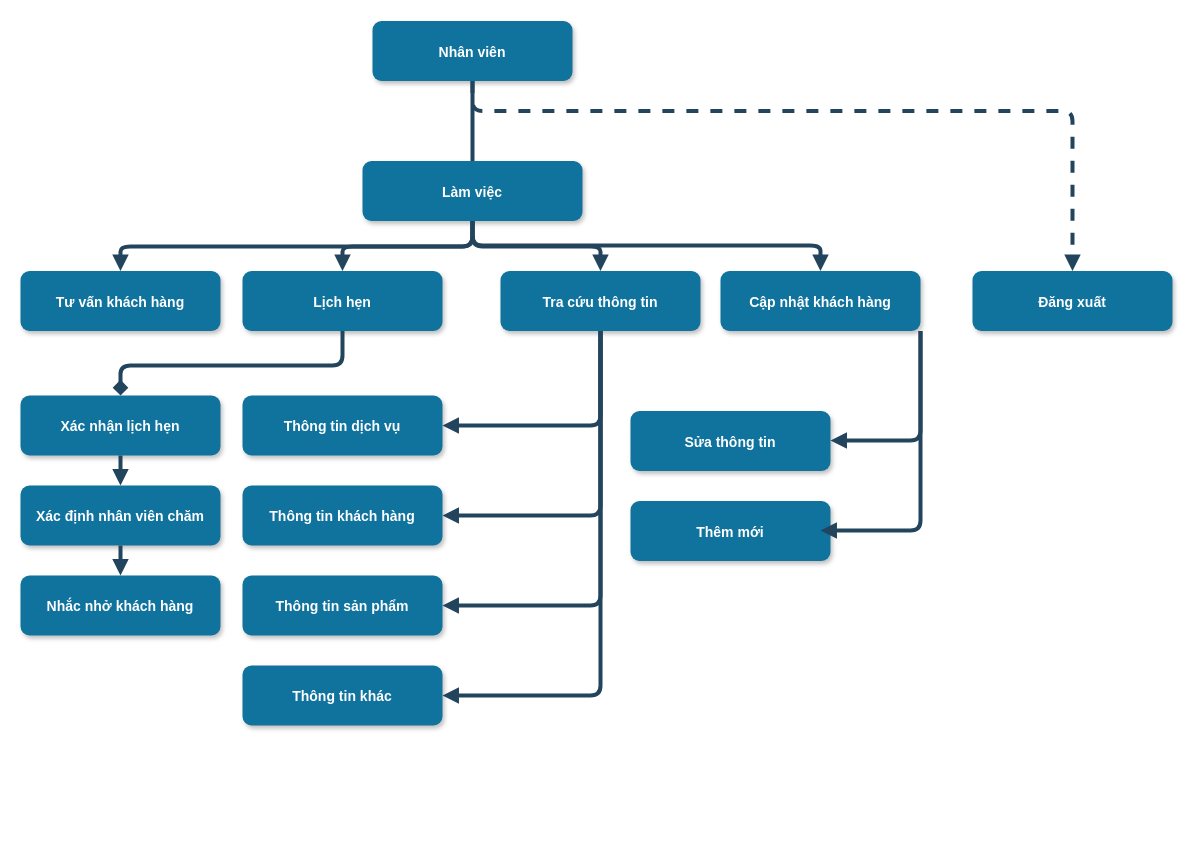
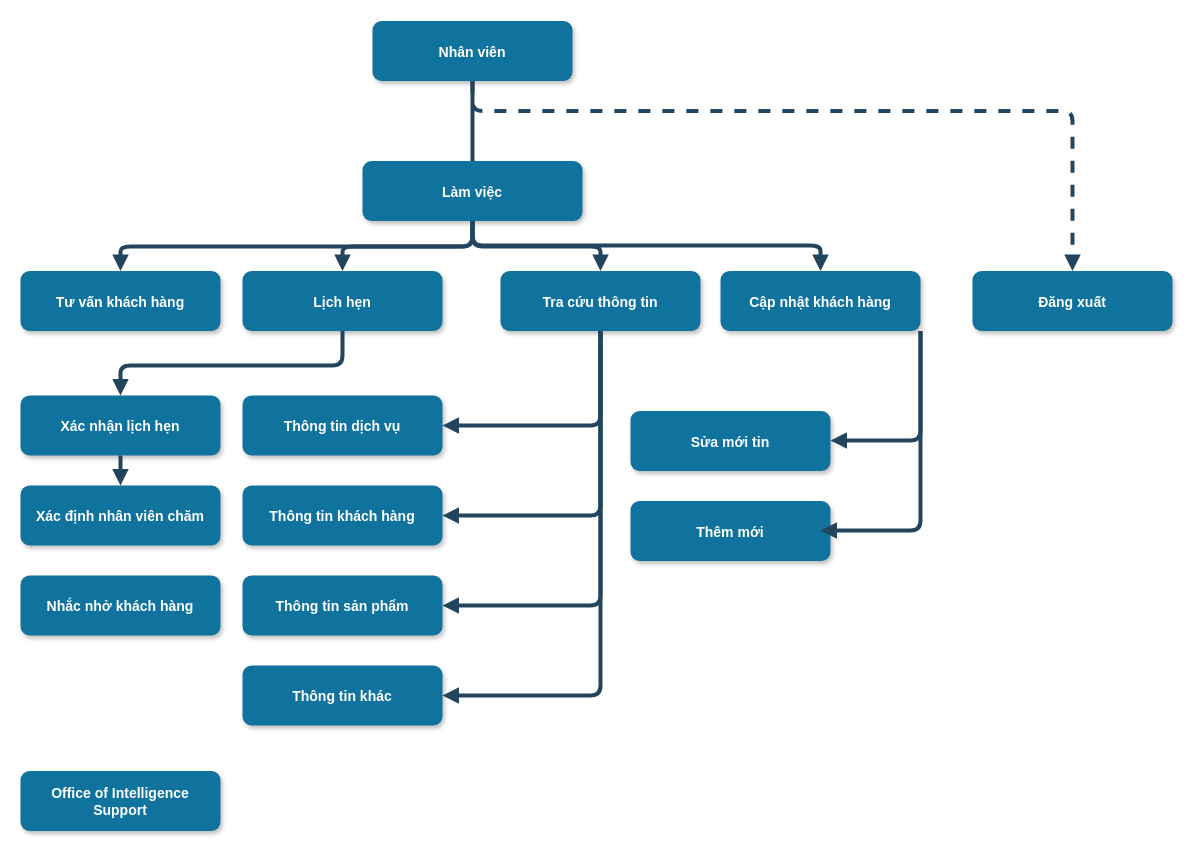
- <mxCell id="27" value="" style="edgeStyle=elbowEdgeStyle;elbow=vertical;strokeWidth=4;endArrow=diamond;endFill=1;fontStyle=1;strokeColor=#23445D;exitX=0.5;exitY=1;exitDx=0;exitDy=0;entryX=0.5;entryY=0;entryDx=0;entryDy=0;" parent="1" source="5" target="9" edge="1"><mxGeometry x="62" y="165.5" width="100" height="100" as="geometry"><mxPoint x="130" y="341" as="sourcePoint" /><mxPoint x="130" y="425" as="targetPoint" /><Array as="points"><mxPoint x="330" y="365" /></Array></mxGeometry></mxCell>
+ <mxCell id="27" value="" style="edgeStyle=elbowEdgeStyle;elbow=vertical;strokeWidth=4;endArrow=block;endFill=1;fontStyle=1;strokeColor=#23445D;exitX=0.5;exitY=1;exitDx=0;exitDy=0;entryX=0.5;entryY=0;entryDx=0;entryDy=0;" parent="1" source="5" target="9" edge="1"><mxGeometry x="62" y="165.5" width="100" height="100" as="geometry"><mxPoint x="130" y="341" as="sourcePoint" /><mxPoint x="130" y="425" as="targetPoint" /><Array as="points"><mxPoint x="330" y="365" /></Array></mxGeometry></mxCell>
- <mxCell id="16" value="Sửa thông tin" style="rounded=1;fillColor=#10739E;strokeColor=none;shadow=1;gradientColor=none;fontStyle=1;fontColor=#FFFFFF;fontSize=14;" parent="1" vertex="1"><mxGeometry x="630" y="410.5" width="200" height="60" as="geometry" /></mxCell>
+ <mxCell id="16" value="Sửa mới tin" style="rounded=1;fillColor=#10739E;strokeColor=none;shadow=1;gradientColor=none;fontStyle=1;fontColor=#FFFFFF;fontSize=14;" parent="1" vertex="1"><mxGeometry x="630" y="410.5" width="200" height="60" as="geometry" /></mxCell>
- <mxCell id="24" value="" style="edgeStyle=elbowEdgeStyle;elbow=vertical;strokeWidth=4;endArrow=block;endFill=1;fontStyle=1;strokeColor=#23445D;" parent="1" source="10" target="11" edge="1"><mxGeometry x="62" y="175.5" width="100" height="100" as="geometry"><mxPoint x="-470" y="55" as="sourcePoint" /><mxPoint x="-370" y="-45" as="targetPoint" /></mxGeometry></mxCell>
+ <mxCell id="8" value="Office of Intelligence &#10;Support" style="rounded=1;fillColor=#10739E;strokeColor=none;shadow=1;gradientColor=none;fontStyle=1;fontColor=#FFFFFF;fontSize=14;" parent="1" vertex="1"><mxGeometry x="20" y="770.5" width="200" height="60" as="geometry" /></mxCell>
